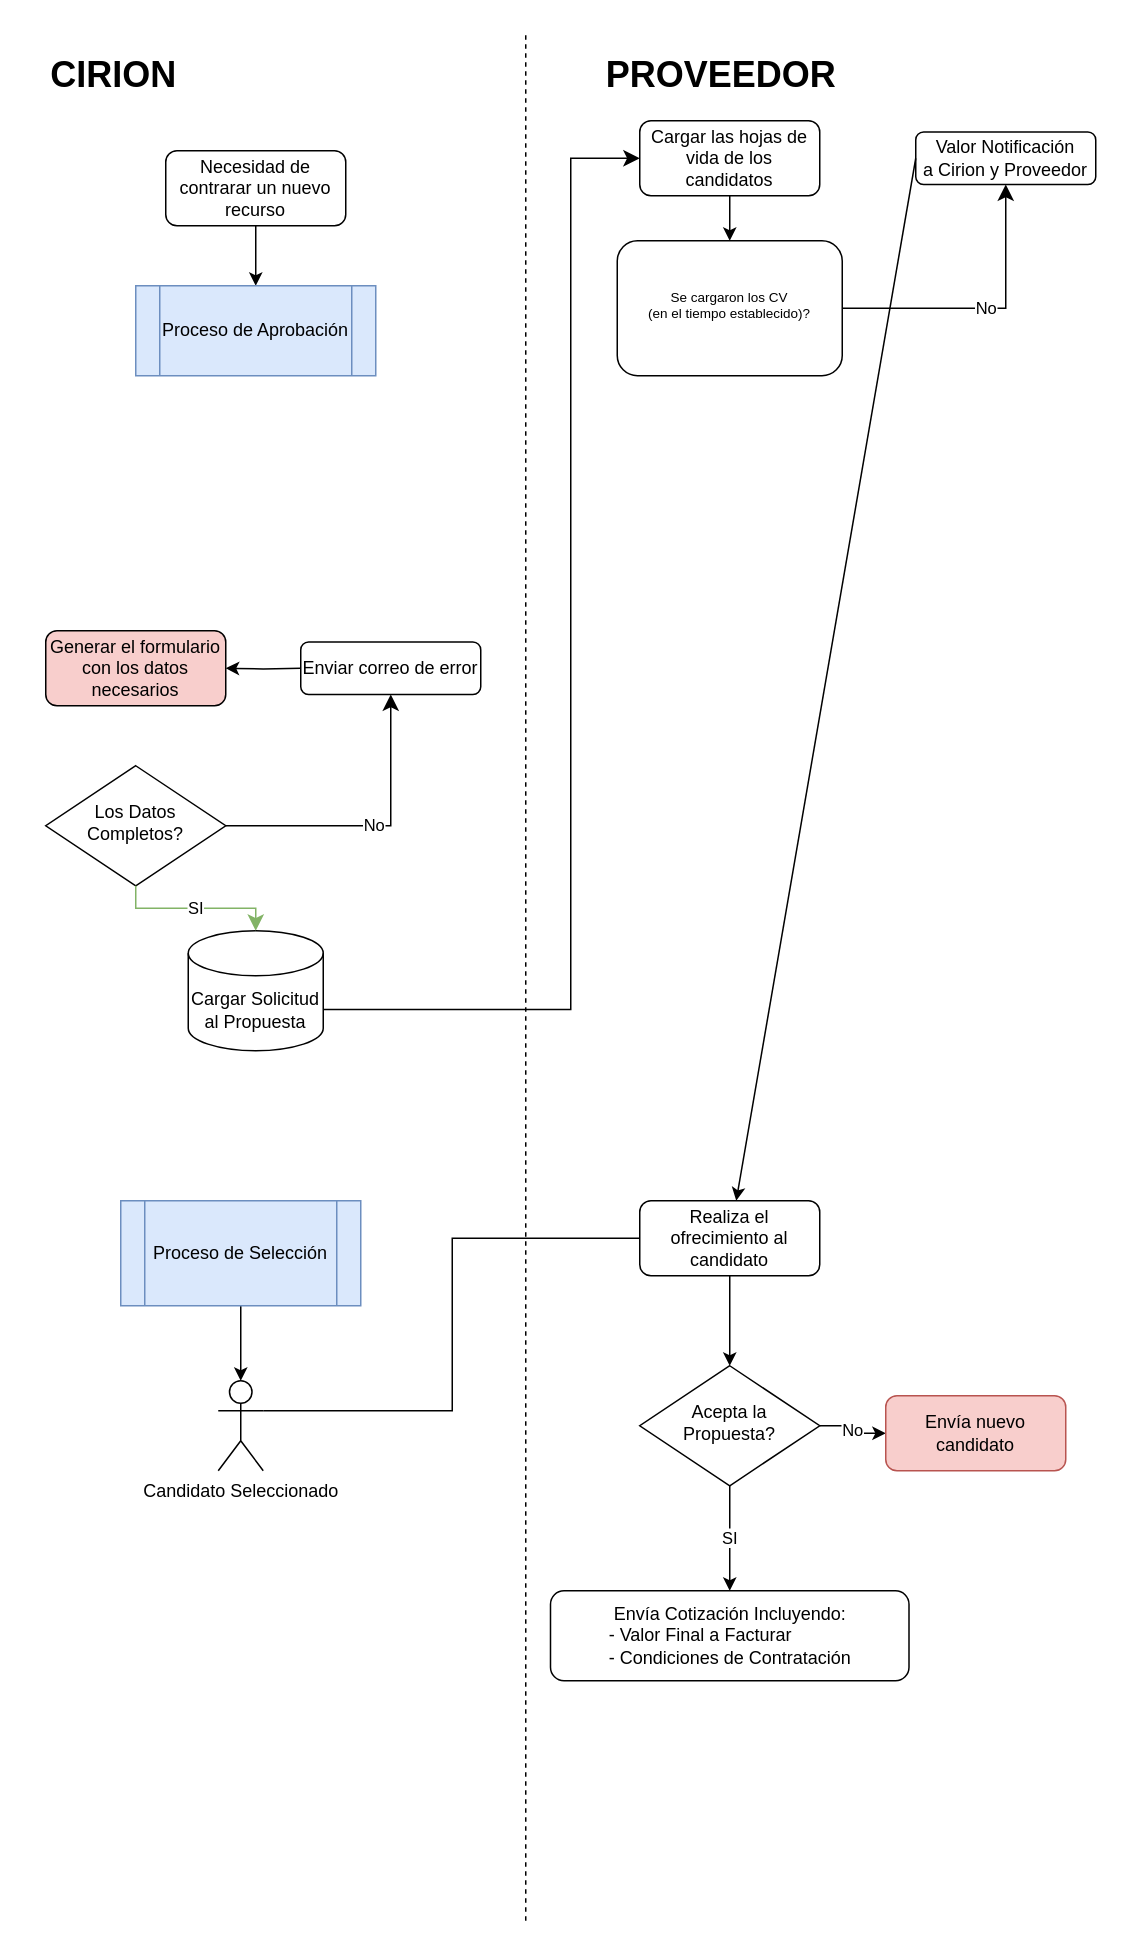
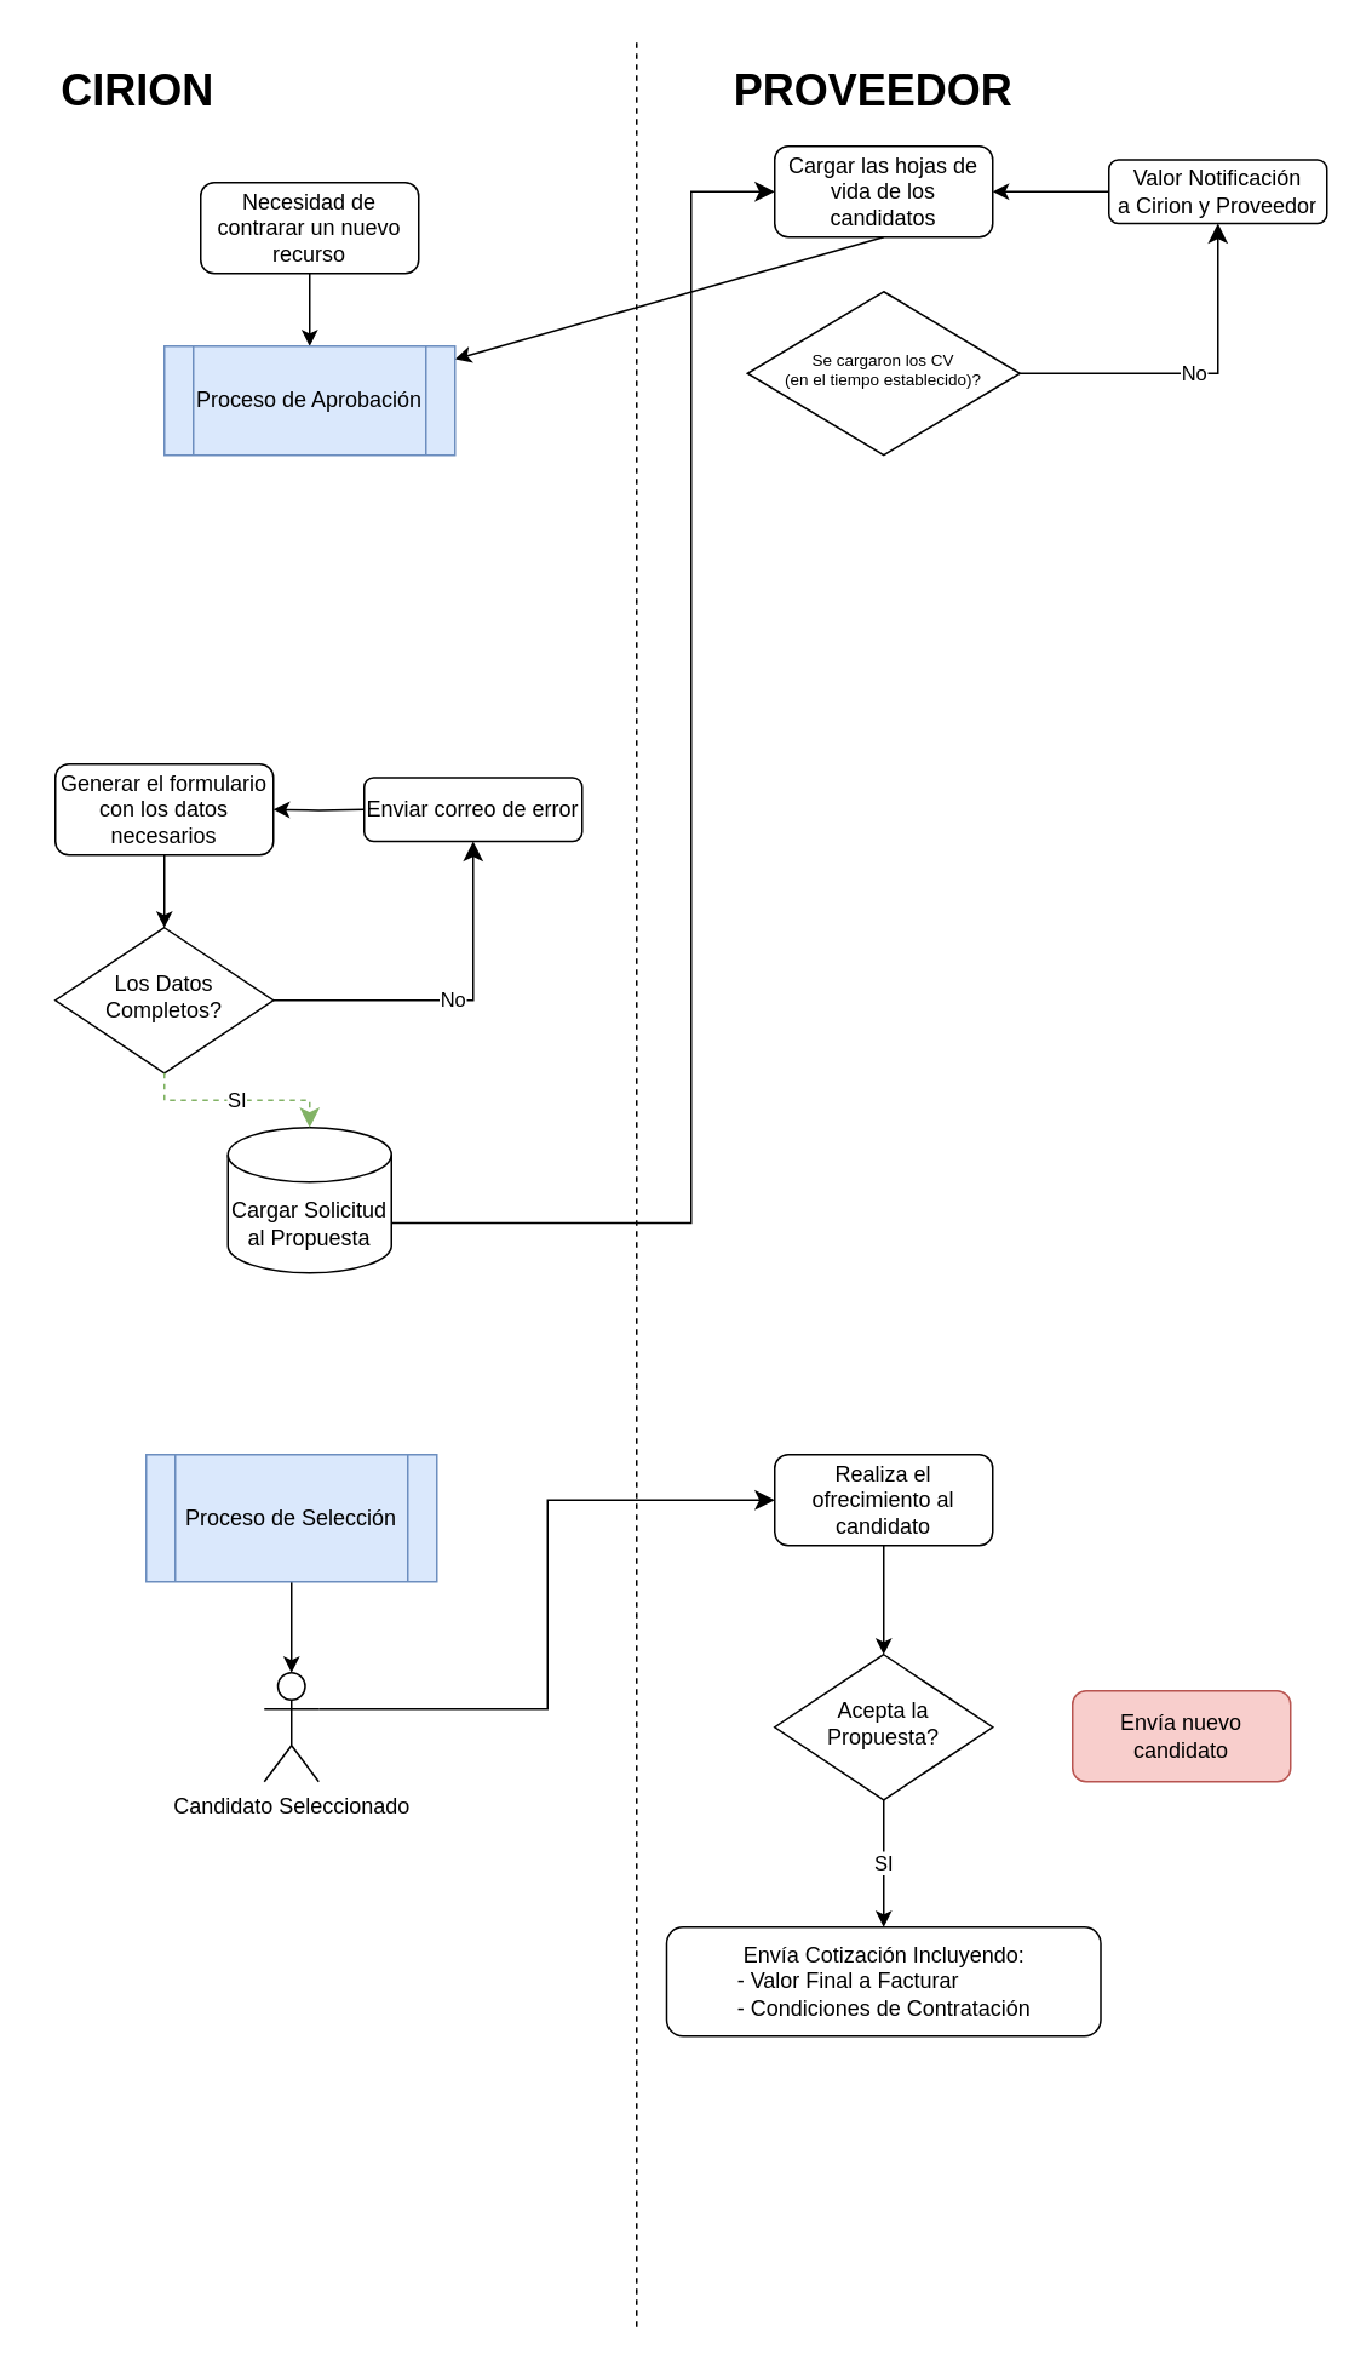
- <mxCell id="16" value="" style="endArrow=classic;html=1;rounded=0;fontSize=24;exitX=0.5;exitY=1;exitDx=0;exitDy=0;entryX=0.5;entryY=0;entryDx=0;entryDy=0;" parent="1" source="14" target="15" edge="1"><mxGeometry width="50" height="50" relative="1" as="geometry"><mxPoint x="496" y="350" as="sourcePoint" /><mxPoint x="546" y="300" as="targetPoint" /></mxGeometry></mxCell>
+ <mxCell id="16" value="" style="endArrow=classic;html=1;rounded=0;fontSize=24;exitX=0.5;exitY=1;exitDx=0;exitDy=0;" parent="1" source="14" target="33" edge="1"><mxGeometry width="50" height="50" relative="1" as="geometry"><mxPoint x="496" y="350" as="sourcePoint" /><mxPoint x="546" y="300" as="targetPoint" /></mxGeometry></mxCell>
- <mxCell id="15" value="Se cargaron los CV &lt;br&gt;(en el tiempo establecido)?" style="whiteSpace=wrap;html=1;shadow=0;fontFamily=Helvetica;fontSize=9;align=center;strokeWidth=1;spacing=6;spacingTop=-4;rounded=1;" parent="1" vertex="1"><mxGeometry x="411" y="160" width="150" height="90" as="geometry" /></mxCell>
+ <mxCell id="15" value="Se cargaron los CV &lt;br&gt;(en el tiempo establecido)?" style="rhombus;whiteSpace=wrap;html=1;shadow=0;fontFamily=Helvetica;fontSize=9;align=center;strokeWidth=1;spacing=6;spacingTop=-4;" parent="1" vertex="1"><mxGeometry x="411" y="160" width="150" height="90" as="geometry" /></mxCell>
- <mxCell id="6" value="Generar el formulario con los datos necesarios" style="rounded=1;whiteSpace=wrap;html=1;fontSize=12;glass=0;strokeWidth=1;shadow=0;fillColor=#f8cecc;" parent="1" vertex="1"><mxGeometry x="30" y="420" width="120" height="50" as="geometry" /></mxCell>
+ <mxCell id="6" value="Generar el formulario con los datos necesarios" style="rounded=1;whiteSpace=wrap;html=1;fontSize=12;glass=0;strokeWidth=1;shadow=0;" parent="1" vertex="1"><mxGeometry x="30" y="420" width="120" height="50" as="geometry" /></mxCell>
- <mxCell id="18" value="" style="endArrow=classic;html=1;rounded=0;fontSize=9;exitX=0;exitY=0.5;exitDx=0;exitDy=0;" parent="1" source="17" target="24" edge="1"><mxGeometry width="50" height="50" relative="1" as="geometry"><mxPoint x="496" y="340" as="sourcePoint" /><mxPoint x="546" y="290" as="targetPoint" /></mxGeometry></mxCell>
+ <mxCell id="18" value="" style="endArrow=classic;html=1;rounded=0;fontSize=9;exitX=0;exitY=0.5;exitDx=0;exitDy=0;entryX=1;entryY=0.5;entryDx=0;entryDy=0;" parent="1" source="17" target="14" edge="1"><mxGeometry width="50" height="50" relative="1" as="geometry"><mxPoint x="496" y="340" as="sourcePoint" /><mxPoint x="546" y="290" as="targetPoint" /></mxGeometry></mxCell>
+ <mxCell id="5" style="edgeStyle=orthogonalEdgeStyle;rounded=0;orthogonalLoop=1;jettySize=auto;html=1;exitX=0.5;exitY=1;exitDx=0;exitDy=0;entryX=0.5;entryY=0;entryDx=0;entryDy=0;" parent="1" source="6" target="4" edge="1"><mxGeometry relative="1" as="geometry" /></mxCell>
- <mxCell id="10" value="SI" style="edgeStyle=elbowEdgeStyle;elbow=vertical;endArrow=classic;html=1;curved=0;rounded=0;endSize=8;startSize=8;exitX=0.5;exitY=1;exitDx=0;exitDy=0;entryX=0.5;entryY=0;entryDx=0;entryDy=0;entryPerimeter=0;fillColor=#d5e8d4;strokeColor=#82b366;" parent="1" source="4" target="9" edge="1"><mxGeometry width="50" height="50" relative="1" as="geometry"><mxPoint x="500" y="680" as="sourcePoint" /><mxPoint x="550" y="630" as="targetPoint" /></mxGeometry></mxCell>
+ <mxCell id="10" value="SI" style="edgeStyle=elbowEdgeStyle;elbow=vertical;endArrow=classic;html=1;curved=0;rounded=0;endSize=8;startSize=8;exitX=0.5;exitY=1;exitDx=0;exitDy=0;entryX=0.5;entryY=0;entryDx=0;entryDy=0;entryPerimeter=0;fillColor=#d5e8d4;strokeColor=#82b366;dashed=1;" parent="1" source="4" target="9" edge="1"><mxGeometry width="50" height="50" relative="1" as="geometry"><mxPoint x="500" y="680" as="sourcePoint" /><mxPoint x="550" y="630" as="targetPoint" /></mxGeometry></mxCell>
- <mxCell id="25" value="" style="edgeStyle=elbowEdgeStyle;elbow=horizontal;endArrow=none;html=1;curved=0;rounded=0;endSize=8;startSize=8;entryX=0;entryY=0.5;entryDx=0;entryDy=0;exitX=1;exitY=0.333;exitDx=0;exitDy=0;exitPerimeter=0;" edge="1" parent="1" source="22" target="24"><mxGeometry width="50" height="50" relative="1" as="geometry"><mxPoint x="235" y="710" as="sourcePoint" /><mxPoint x="285" y="660" as="targetPoint" /></mxGeometry></mxCell>
+ <mxCell id="25" value="" style="edgeStyle=elbowEdgeStyle;elbow=horizontal;endArrow=classic;html=1;curved=0;rounded=0;endSize=8;startSize=8;entryX=0;entryY=0.5;entryDx=0;entryDy=0;exitX=1;exitY=0.333;exitDx=0;exitDy=0;exitPerimeter=0;" edge="1" parent="1" source="22" target="24"><mxGeometry width="50" height="50" relative="1" as="geometry"><mxPoint x="235" y="710" as="sourcePoint" /><mxPoint x="285" y="660" as="targetPoint" /></mxGeometry></mxCell>
- <mxCell id="26" value="No" style="edgeStyle=orthogonalEdgeStyle;rounded=0;orthogonalLoop=1;jettySize=auto;html=1;exitX=1;exitY=0.5;exitDx=0;exitDy=0;entryX=0;entryY=0.5;entryDx=0;entryDy=0;" edge="1" parent="1" source="28" target="29"><mxGeometry relative="1" as="geometry" /></mxCell>
